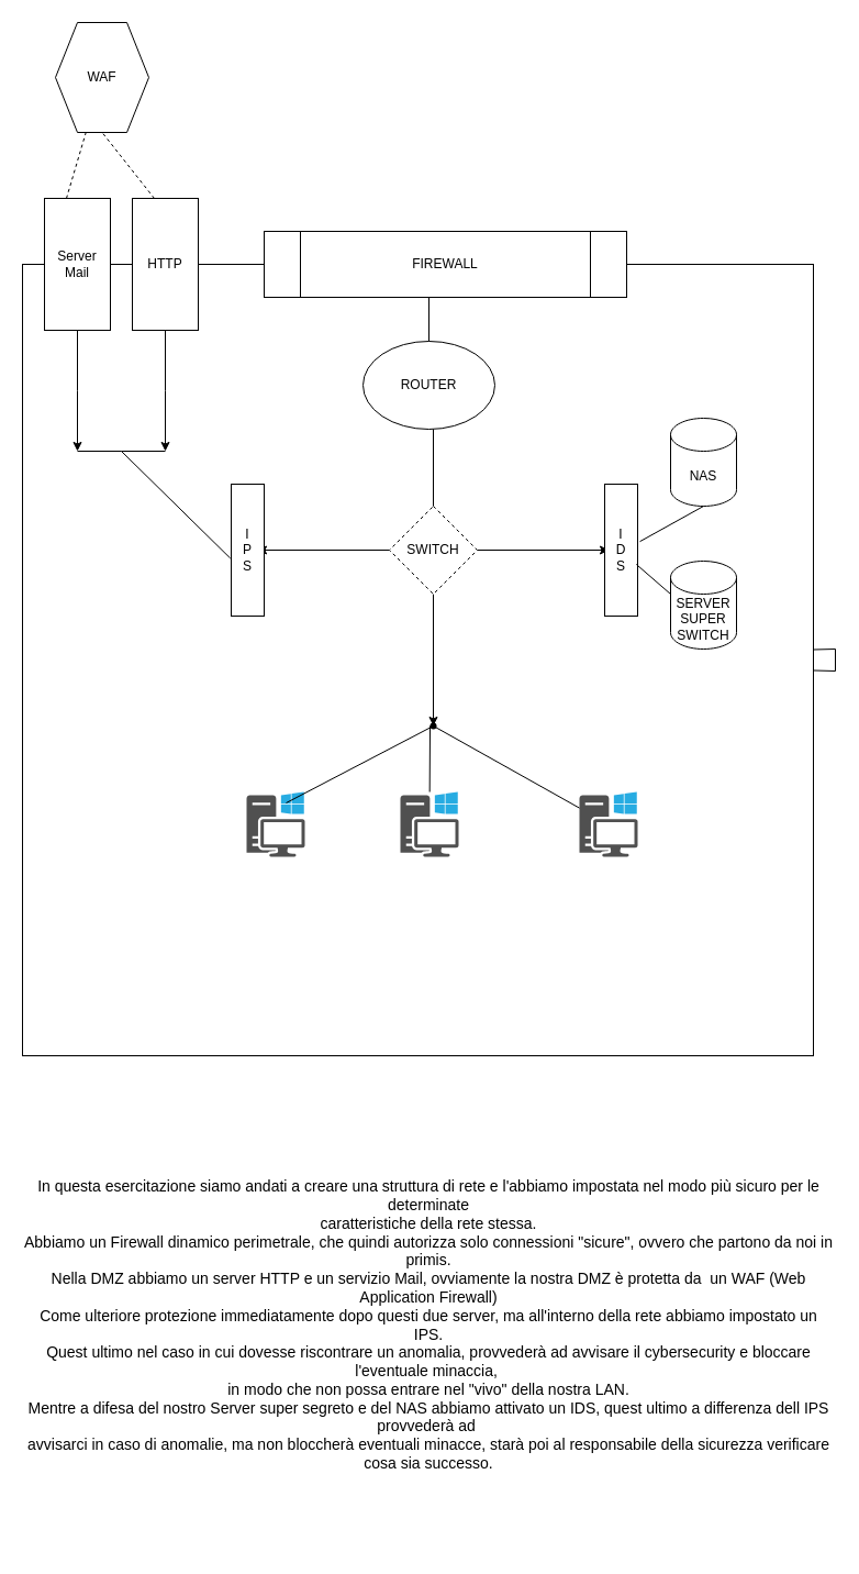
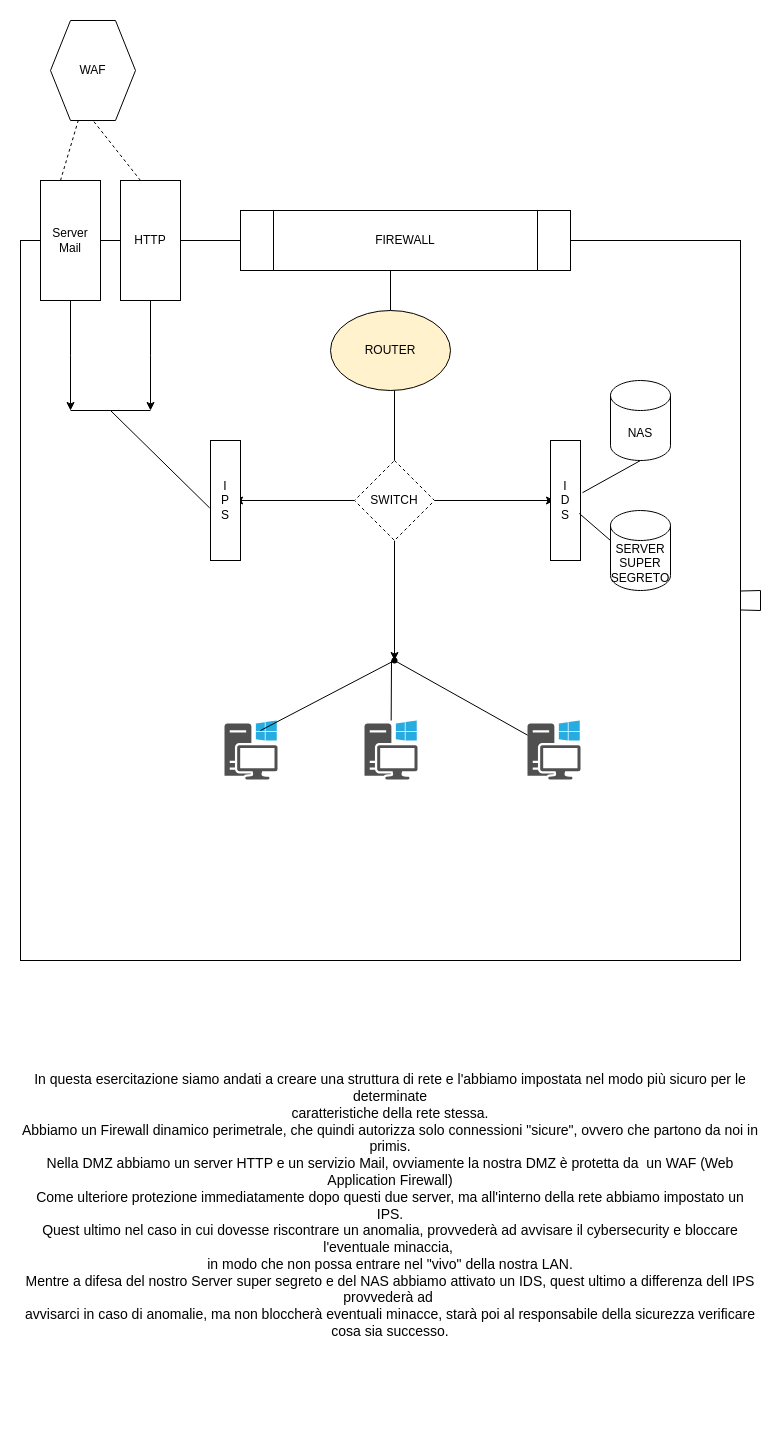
- <mxCell id="11" value="ROUTER" style="ellipse;whiteSpace=wrap;html=1;" vertex="1" parent="1"><mxGeometry x="330" y="310" width="120" height="80" as="geometry" /></mxCell>
+ <mxCell id="11" value="ROUTER" style="ellipse;whiteSpace=wrap;html=1;fillColor=#fff2cc;" vertex="1" parent="1"><mxGeometry x="330" y="310" width="120" height="80" as="geometry" /></mxCell>
- <mxCell id="17" value="SERVER&lt;br&gt;SUPER&lt;br&gt;SWITCH" style="shape=cylinder3;whiteSpace=wrap;html=1;boundedLbl=1;backgroundOutline=1;size=15;" vertex="1" parent="1"><mxGeometry x="610" y="510" width="60" height="80" as="geometry" /></mxCell>
+ <mxCell id="17" value="SERVER&lt;br&gt;SUPER&lt;br&gt;SEGRETO" style="shape=cylinder3;whiteSpace=wrap;html=1;boundedLbl=1;backgroundOutline=1;size=15;" vertex="1" parent="1"><mxGeometry x="610" y="510" width="60" height="80" as="geometry" /></mxCell>
